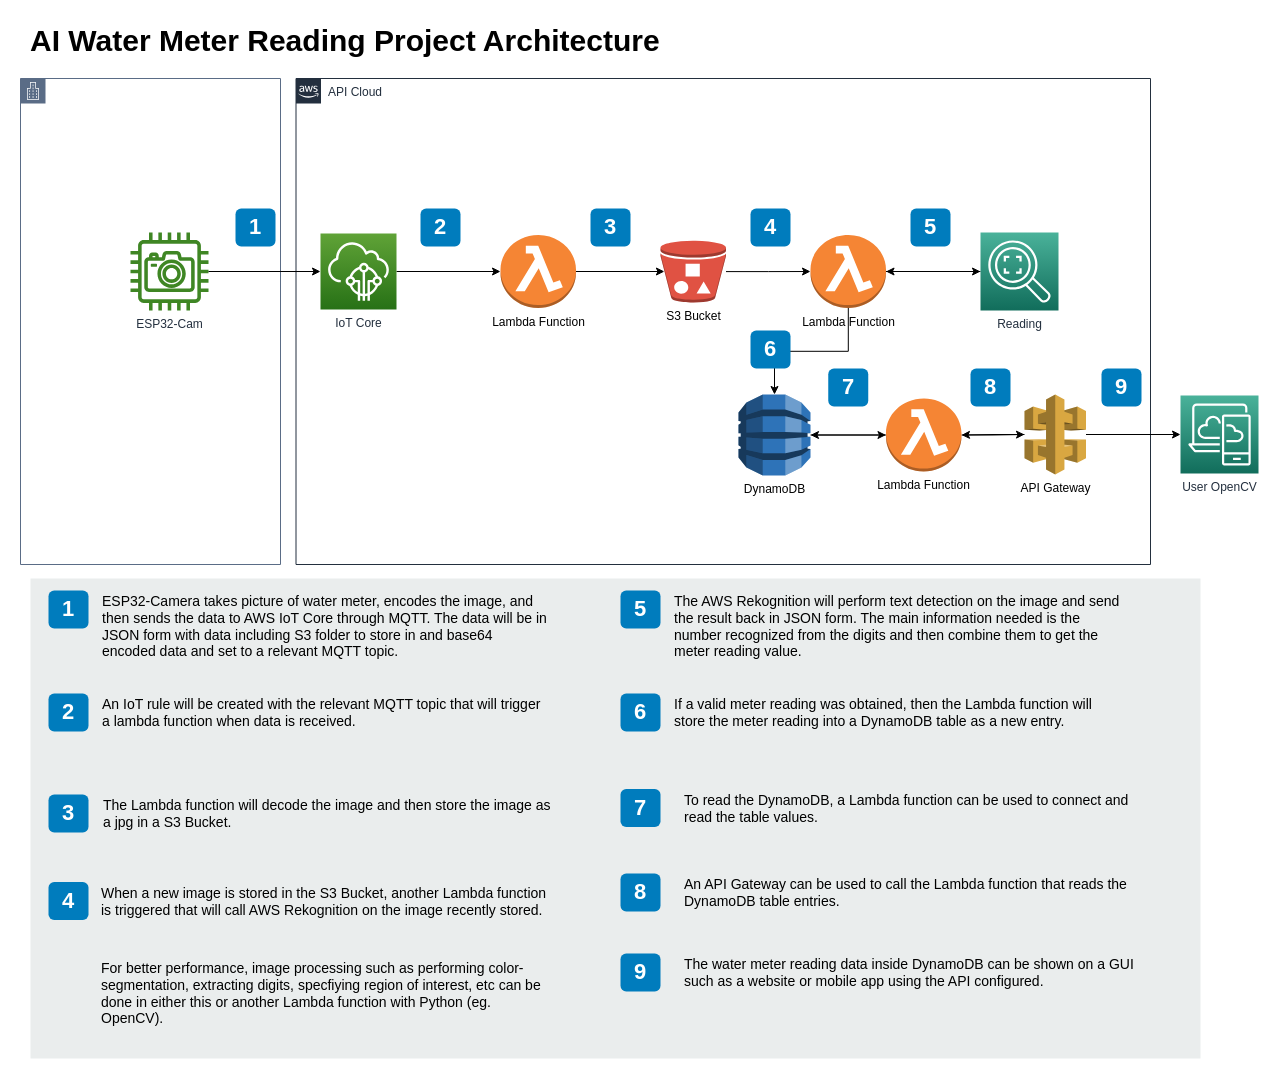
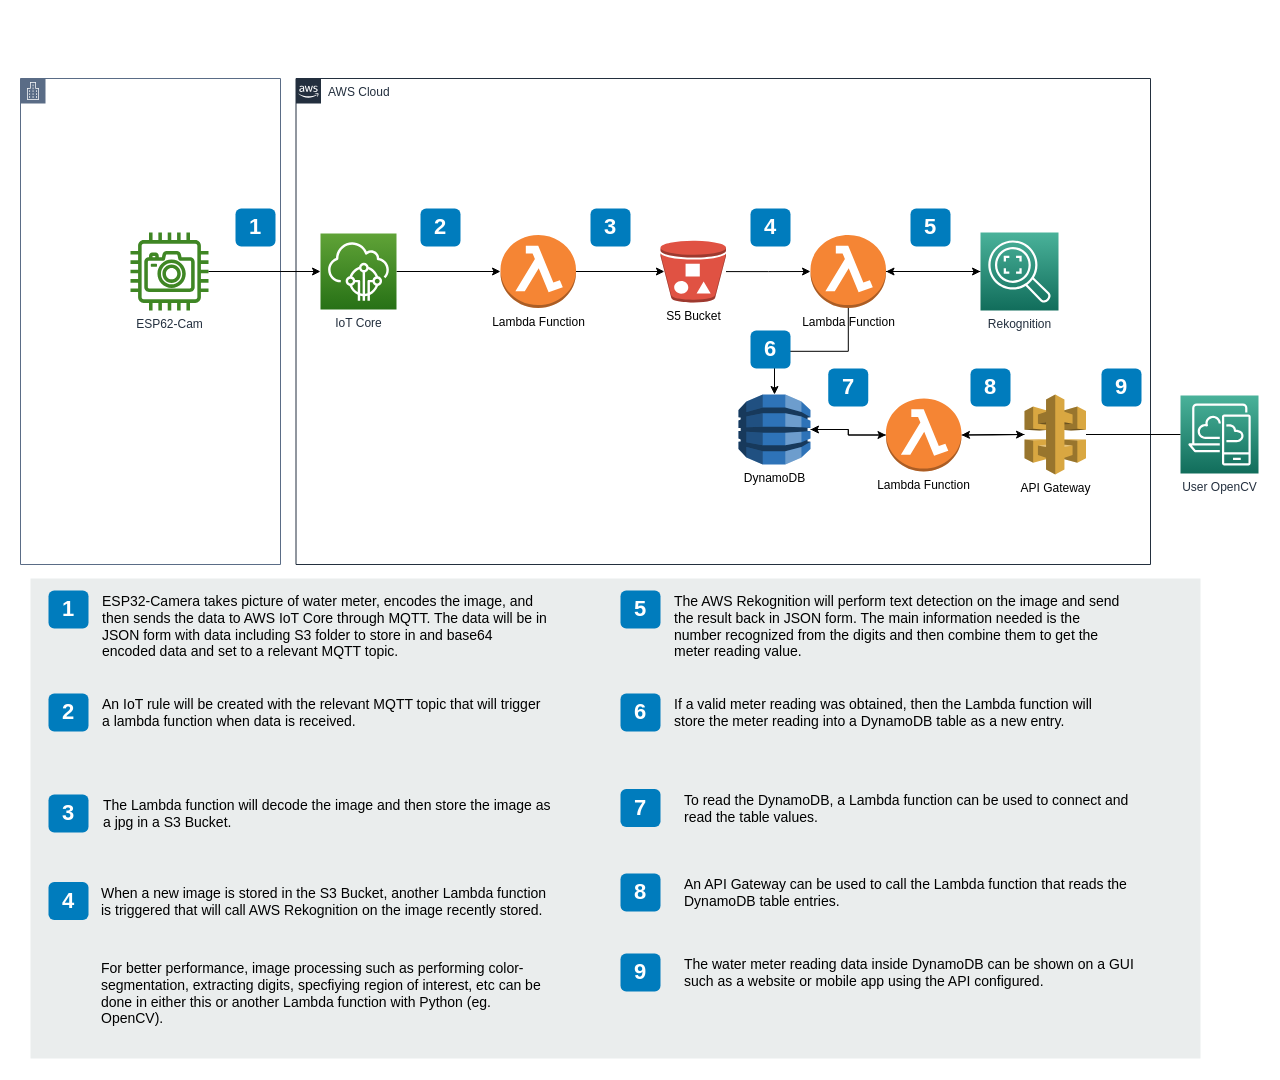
- <mxCell id="32" value="AI Water Meter Reading Project Architecture" style="text;html=1;resizable=0;points=[];autosize=1;align=left;verticalAlign=top;spacingTop=-4;fontSize=30;fontStyle=1" parent="1" vertex="1"><mxGeometry x="28" y="20" width="650" height="40" as="geometry" /></mxCell>
- <mxCell id="2" value="API Cloud" style="points=[[0,0],[0.25,0],[0.5,0],[0.75,0],[1,0],[1,0.25],[1,0.5],[1,0.75],[1,1],[0.75,1],[0.5,1],[0.25,1],[0,1],[0,0.75],[0,0.5],[0,0.25]];outlineConnect=0;gradientColor=none;html=1;whiteSpace=wrap;fontSize=12;fontStyle=0;shape=mxgraph.aws4.group;grIcon=mxgraph.aws4.group_aws_cloud_alt;strokeColor=#232F3E;fillColor=none;verticalAlign=top;align=left;spacingLeft=30;fontColor=#232F3E;dashed=0;container=1;pointerEvents=0;collapsible=0;recursiveResize=0;" parent="1" vertex="1"><mxGeometry x="295.5" y="78" width="854.5" height="486" as="geometry" /></mxCell>
+ <mxCell id="2" value="AWS Cloud" style="points=[[0,0],[0.25,0],[0.5,0],[0.75,0],[1,0],[1,0.25],[1,0.5],[1,0.75],[1,1],[0.75,1],[0.5,1],[0.25,1],[0,1],[0,0.75],[0,0.5],[0,0.25]];outlineConnect=0;gradientColor=none;html=1;whiteSpace=wrap;fontSize=12;fontStyle=0;shape=mxgraph.aws4.group;grIcon=mxgraph.aws4.group_aws_cloud_alt;strokeColor=#232F3E;fillColor=none;verticalAlign=top;align=left;spacingLeft=30;fontColor=#232F3E;dashed=0;container=1;pointerEvents=0;collapsible=0;recursiveResize=0;" parent="1" vertex="1"><mxGeometry x="295.5" y="78" width="854.5" height="486" as="geometry" /></mxCell>
- <mxCell id="6" value="S3 Bucket" style="outlineConnect=0;dashed=0;verticalLabelPosition=bottom;verticalAlign=top;align=center;html=1;shape=mxgraph.aws3.bucket_with_objects;fillColor=#E05243;gradientColor=none;" parent="2" vertex="1"><mxGeometry x="364.5" y="162.06" width="65.5" height="61.88" as="geometry" /></mxCell>
+ <mxCell id="6" value="S5 Bucket" style="outlineConnect=0;dashed=0;verticalLabelPosition=bottom;verticalAlign=top;align=center;html=1;shape=mxgraph.aws3.bucket_with_objects;fillColor=#E05243;gradientColor=none;" parent="2" vertex="1"><mxGeometry x="364.5" y="162.06" width="65.5" height="61.88" as="geometry" /></mxCell>
- <mxCell id="30" value="ESP32-Cam" style="sketch=0;outlineConnect=0;fontColor=#232F3E;gradientColor=none;fillColor=#3F8624;strokeColor=none;dashed=0;verticalLabelPosition=bottom;verticalAlign=top;align=center;html=1;fontSize=12;fontStyle=0;aspect=fixed;pointerEvents=1;shape=mxgraph.aws4.camera;" parent="29" vertex="1"><mxGeometry x="110" y="154" width="78" height="78" as="geometry" /></mxCell>
+ <mxCell id="30" value="ESP62-Cam" style="sketch=0;outlineConnect=0;fontColor=#232F3E;gradientColor=none;fillColor=#3F8624;strokeColor=none;dashed=0;verticalLabelPosition=bottom;verticalAlign=top;align=center;html=1;fontSize=12;fontStyle=0;aspect=fixed;pointerEvents=1;shape=mxgraph.aws4.camera;" parent="29" vertex="1"><mxGeometry x="110" y="154" width="78" height="78" as="geometry" /></mxCell>
- <mxCell id="9" value="Reading" style="sketch=0;points=[[0,0,0],[0.25,0,0],[0.5,0,0],[0.75,0,0],[1,0,0],[0,1,0],[0.25,1,0],[0.5,1,0],[0.75,1,0],[1,1,0],[0,0.25,0],[0,0.5,0],[0,0.75,0],[1,0.25,0],[1,0.5,0],[1,0.75,0]];outlineConnect=0;fontColor=#232F3E;gradientColor=#4AB29A;gradientDirection=north;fillColor=#116D5B;strokeColor=#ffffff;dashed=0;verticalLabelPosition=bottom;verticalAlign=top;align=center;html=1;fontSize=12;fontStyle=0;aspect=fixed;shape=mxgraph.aws4.resourceIcon;resIcon=mxgraph.aws4.rekognition_2;" parent="2" vertex="1"><mxGeometry x="684.5" y="154" width="78" height="78" as="geometry" /></mxCell>
+ <mxCell id="9" value="Rekognition" style="sketch=0;points=[[0,0,0],[0.25,0,0],[0.5,0,0],[0.75,0,0],[1,0,0],[0,1,0],[0.25,1,0],[0.5,1,0],[0.75,1,0],[1,1,0],[0,0.25,0],[0,0.5,0],[0,0.75,0],[1,0.25,0],[1,0.5,0],[1,0.75,0]];outlineConnect=0;fontColor=#232F3E;gradientColor=#4AB29A;gradientDirection=north;fillColor=#116D5B;strokeColor=#ffffff;dashed=0;verticalLabelPosition=bottom;verticalAlign=top;align=center;html=1;fontSize=12;fontStyle=0;aspect=fixed;shape=mxgraph.aws4.resourceIcon;resIcon=mxgraph.aws4.rekognition_2;" parent="2" vertex="1"><mxGeometry x="684.5" y="154" width="78" height="78" as="geometry" /></mxCell>
- <mxCell id="21" value="&lt;div&gt;DynamoDB&lt;/div&gt;" style="outlineConnect=0;dashed=0;verticalLabelPosition=bottom;verticalAlign=top;align=center;html=1;shape=mxgraph.aws3.dynamo_db;fillColor=#2E73B8;gradientColor=none;" parent="2" vertex="1"><mxGeometry x="442.5" y="316" width="72" height="81" as="geometry" /></mxCell>
+ <mxCell id="21" value="&lt;div&gt;DynamoDB&lt;/div&gt;" style="outlineConnect=0;dashed=0;verticalLabelPosition=bottom;verticalAlign=top;align=center;html=1;shape=mxgraph.aws3.dynamo_db;fillColor=#2E73B8;gradientColor=none;" parent="2" vertex="1"><mxGeometry x="442.5" y="316" width="72" height="70" as="geometry" /></mxCell>
- <mxCell id="44" style="edgeStyle=orthogonalEdgeStyle;rounded=0;orthogonalLoop=1;jettySize=auto;html=1;" parent="1" source="23" target="43" edge="1"><mxGeometry relative="1" as="geometry" /></mxCell>
+ <mxCell id="44" style="edgeStyle=orthogonalEdgeStyle;rounded=0;orthogonalLoop=1;jettySize=auto;html=1;endArrow=none;" parent="1" source="23" target="43" edge="1"><mxGeometry relative="1" as="geometry" /></mxCell>
